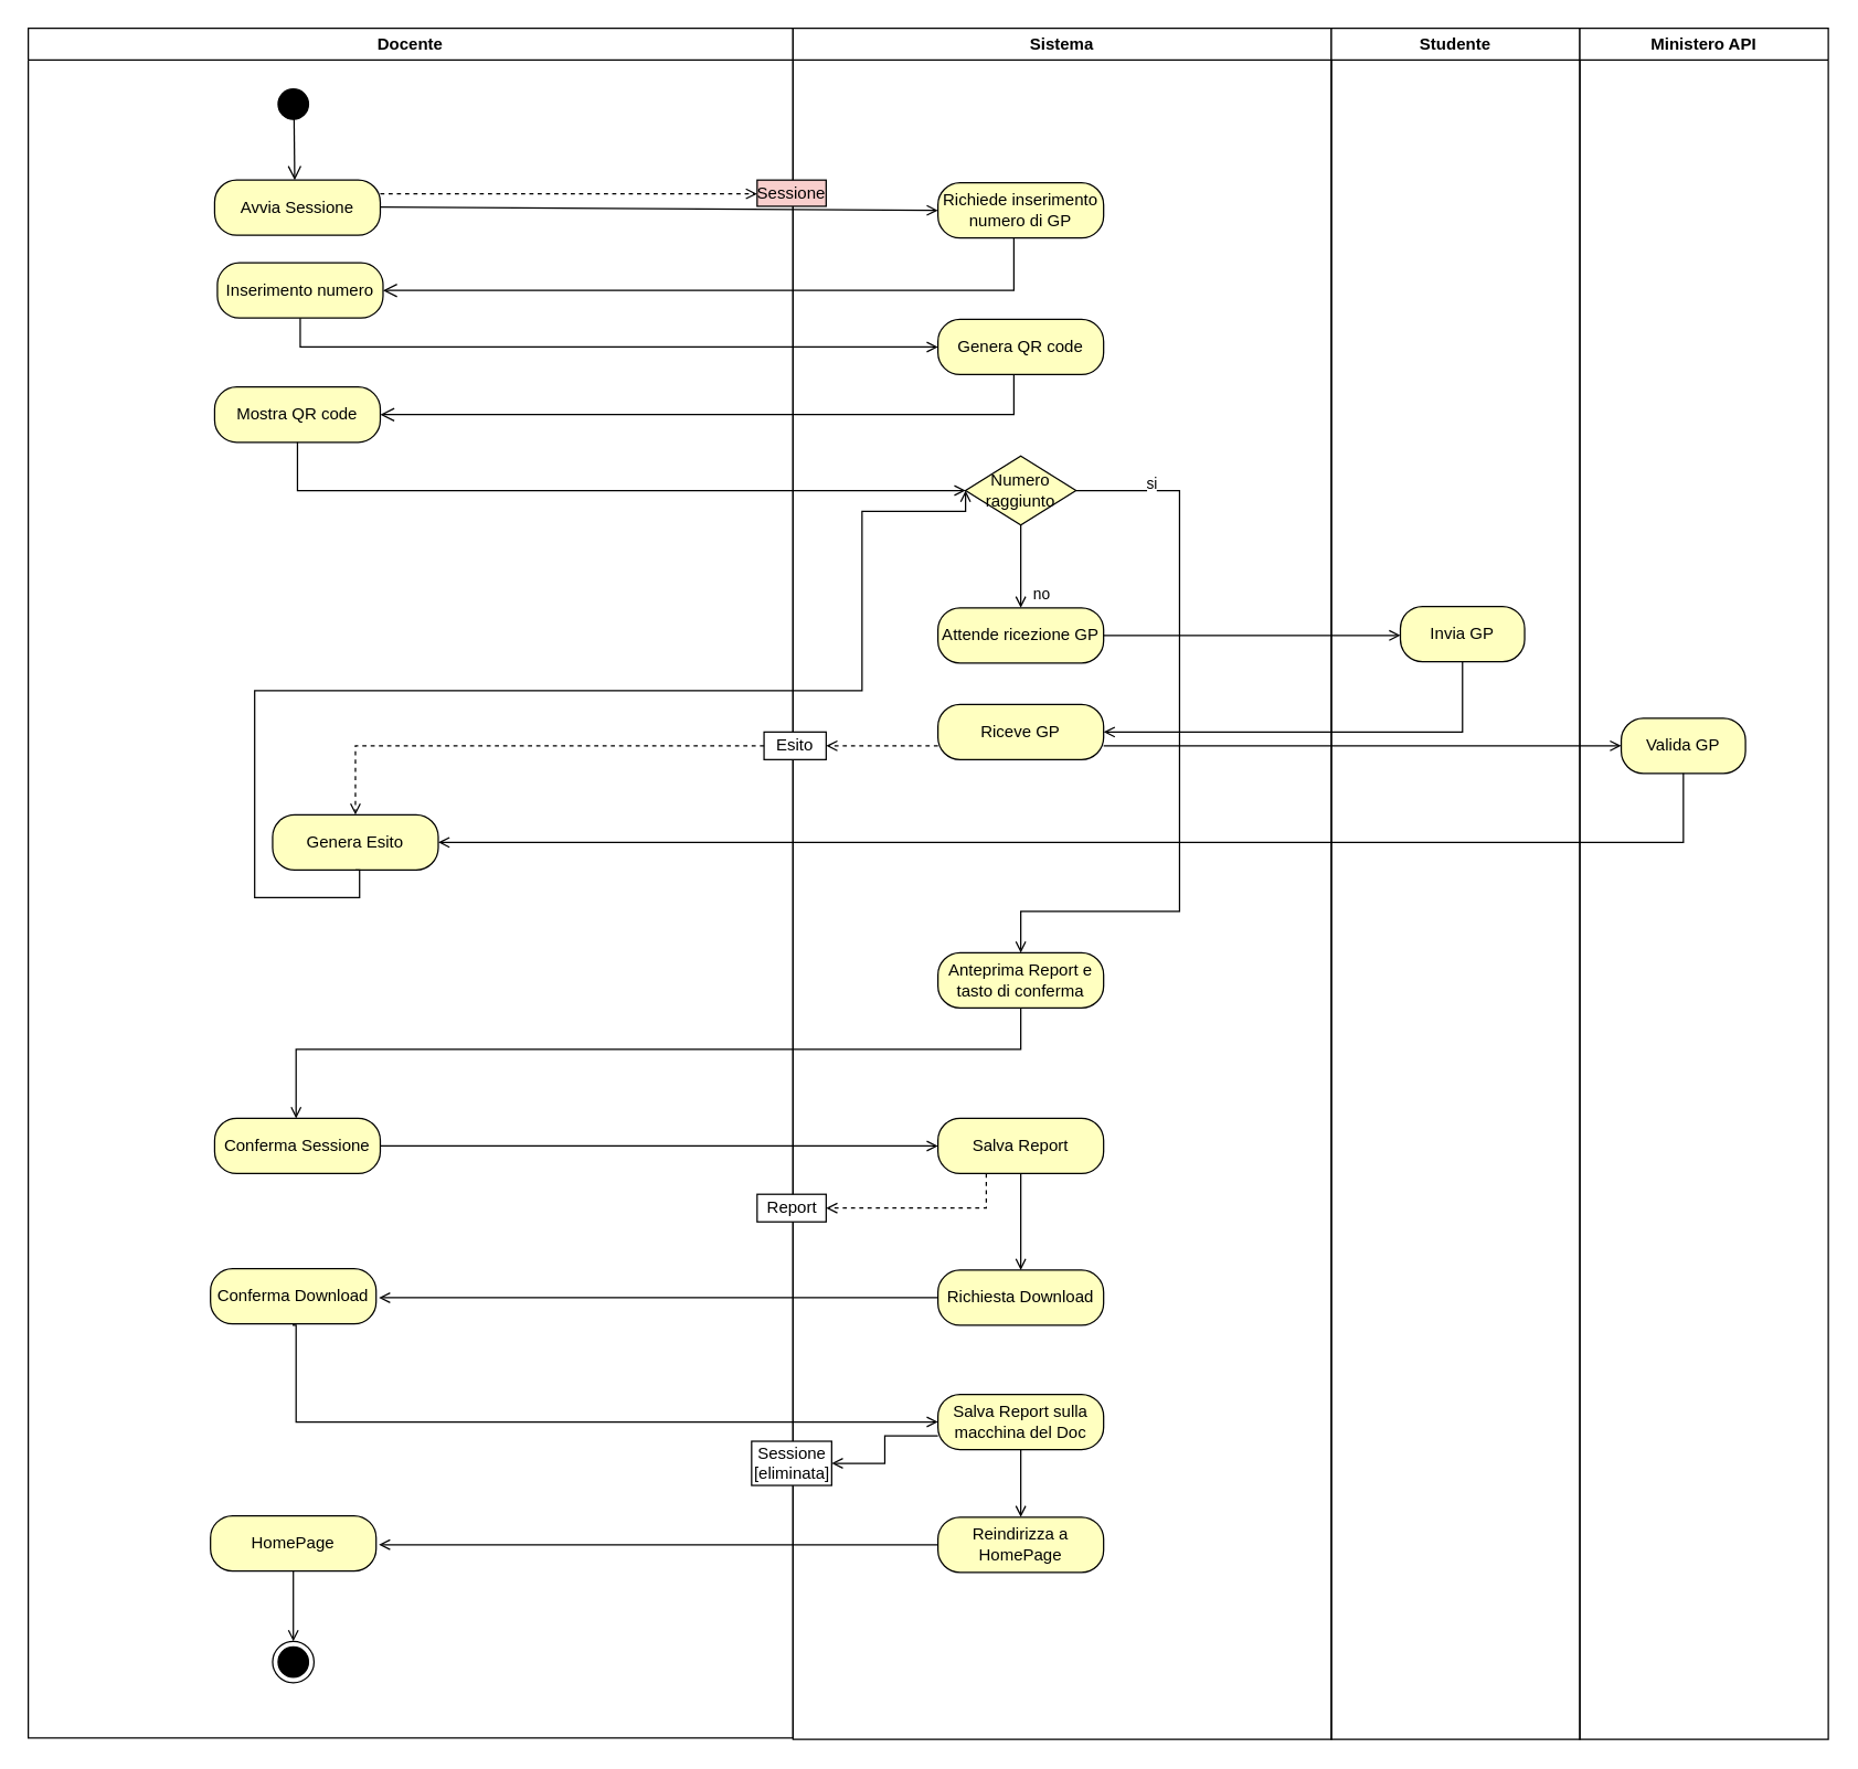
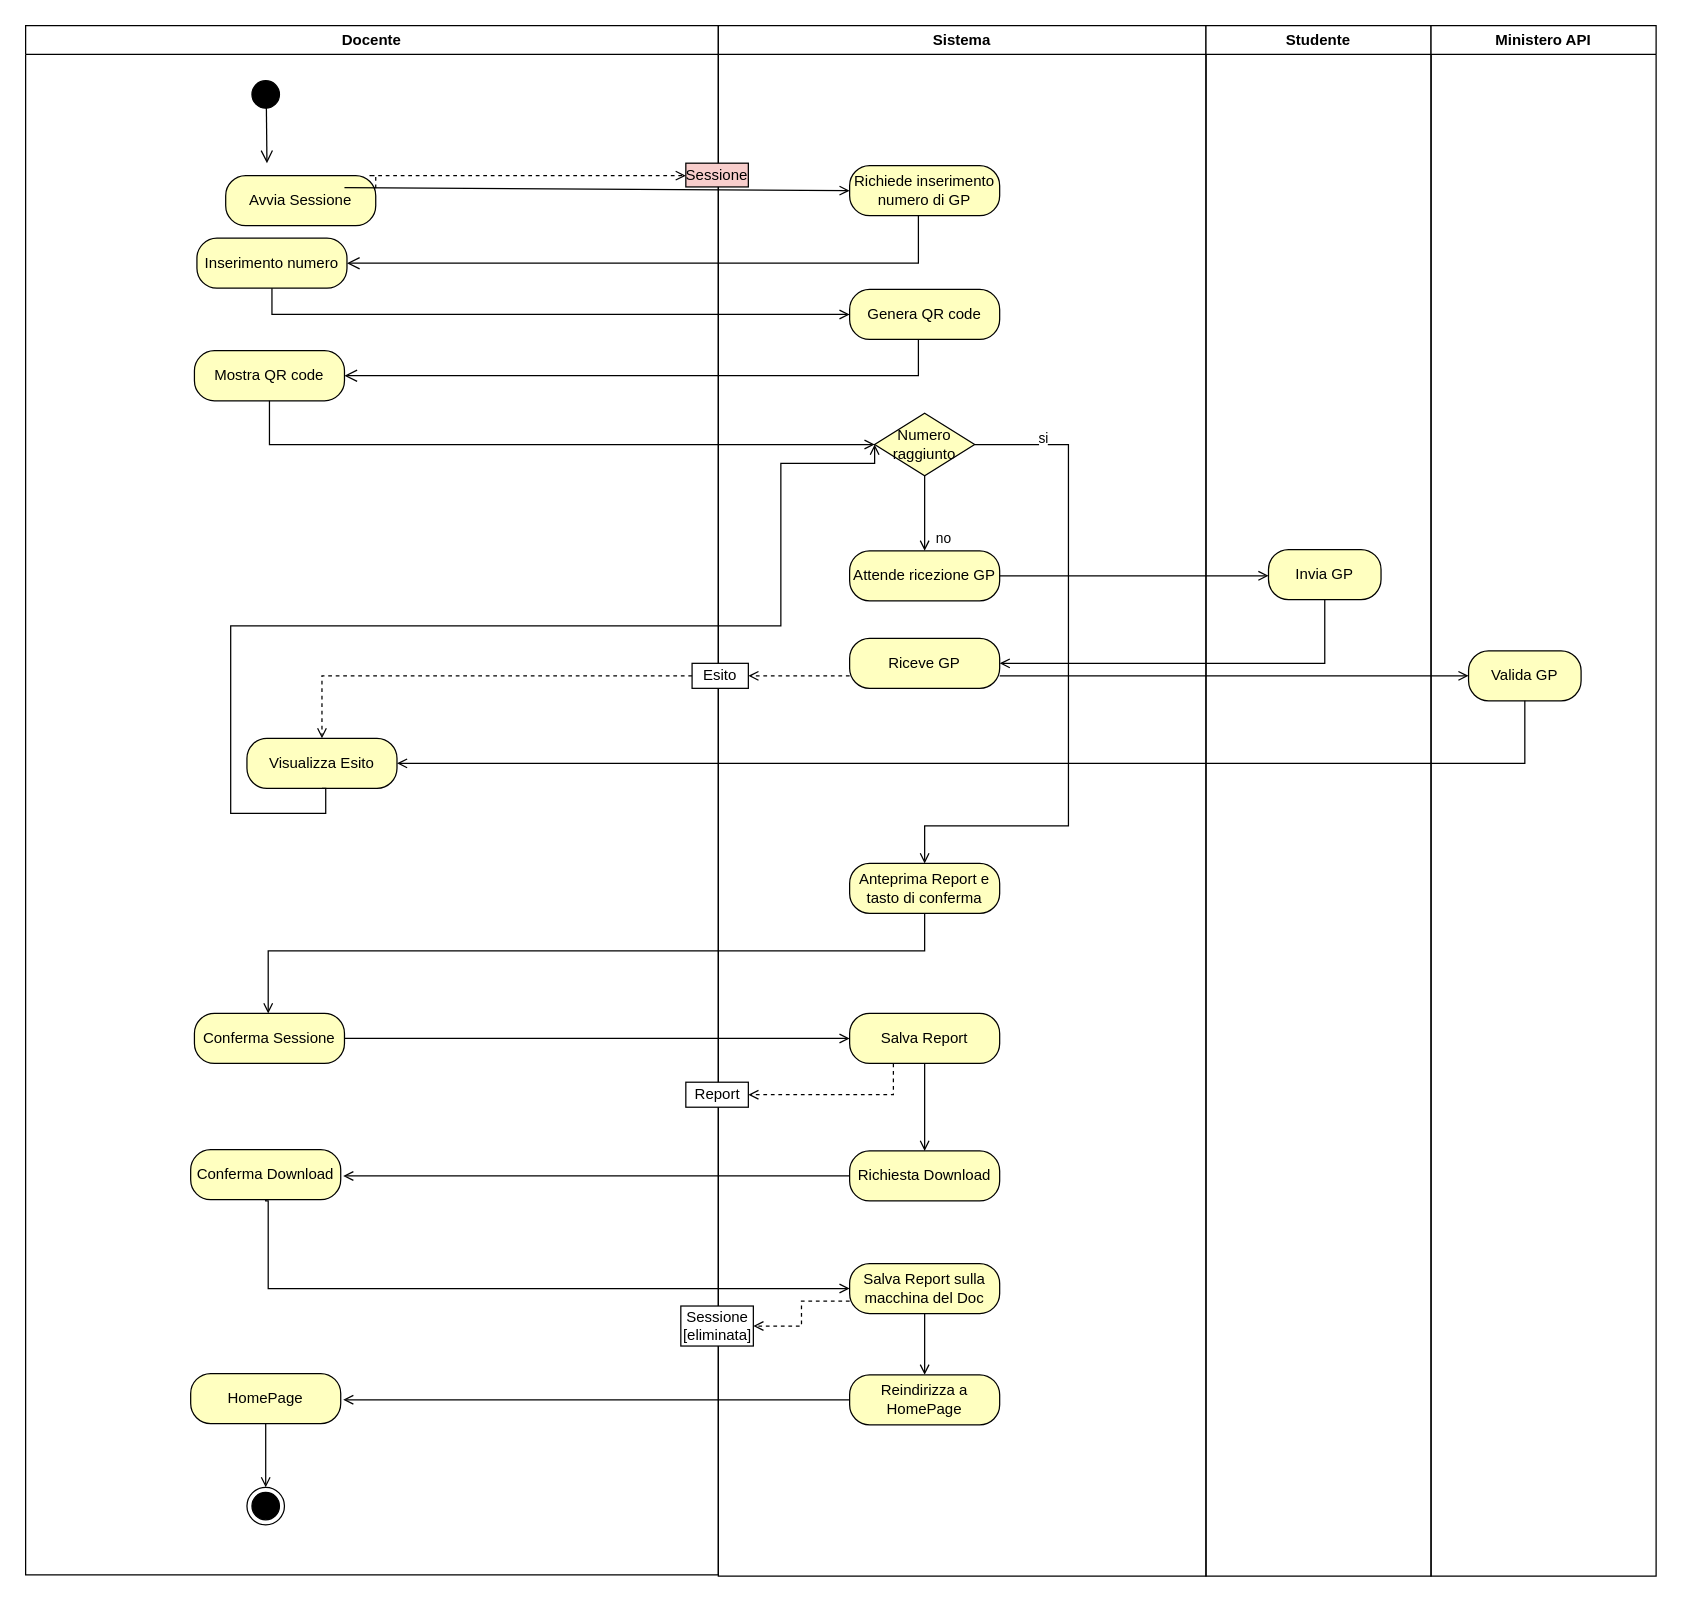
- <mxCell id="5" value="Avvia Sessione" style="rounded=1;whiteSpace=wrap;html=1;arcSize=40;fontColor=#000000;fillColor=#ffffc0;strokeColor=#000000;" parent="2" vertex="1"><mxGeometry x="135" y="110" width="120" height="40" as="geometry" /></mxCell>
+ <mxCell id="5" value="Avvia Sessione" style="rounded=1;whiteSpace=wrap;html=1;arcSize=40;fontColor=#000000;fillColor=#ffffc0;strokeColor=#000000;" parent="2" vertex="1"><mxGeometry x="160" y="120" width="120" height="40" as="geometry" /></mxCell>
- <mxCell id="12" value="Genera Esito" style="rounded=1;whiteSpace=wrap;html=1;arcSize=40;fontColor=#000000;fillColor=#ffffc0;strokeColor=#000000;" parent="2" vertex="1"><mxGeometry x="177" y="570" width="120" height="40" as="geometry" /></mxCell>
+ <mxCell id="12" value="Visualizza Esito" style="rounded=1;whiteSpace=wrap;html=1;arcSize=40;fontColor=#000000;fillColor=#ffffc0;strokeColor=#000000;" parent="2" vertex="1"><mxGeometry x="177" y="570" width="120" height="40" as="geometry" /></mxCell>
- <mxCell id="55" style="edgeStyle=orthogonalEdgeStyle;rounded=0;orthogonalLoop=1;jettySize=auto;html=1;exitX=0;exitY=0.75;exitDx=0;exitDy=0;entryX=1;entryY=0.5;entryDx=0;entryDy=0;startArrow=none;startFill=0;endArrow=open;endFill=0;strokeColor=#000000;dashed=0;" parent="1" source="24" target="56" edge="1"><mxGeometry relative="1" as="geometry"><mxPoint x="599" y="1064.5" as="targetPoint" /></mxGeometry></mxCell>
+ <mxCell id="55" style="edgeStyle=orthogonalEdgeStyle;rounded=0;orthogonalLoop=1;jettySize=auto;html=1;exitX=0;exitY=0.75;exitDx=0;exitDy=0;entryX=1;entryY=0.5;entryDx=0;entryDy=0;startArrow=none;startFill=0;endArrow=open;endFill=0;strokeColor=#000000;dashed=1;" parent="1" source="24" target="56" edge="1"><mxGeometry relative="1" as="geometry"><mxPoint x="599" y="1064.5" as="targetPoint" /></mxGeometry></mxCell>
